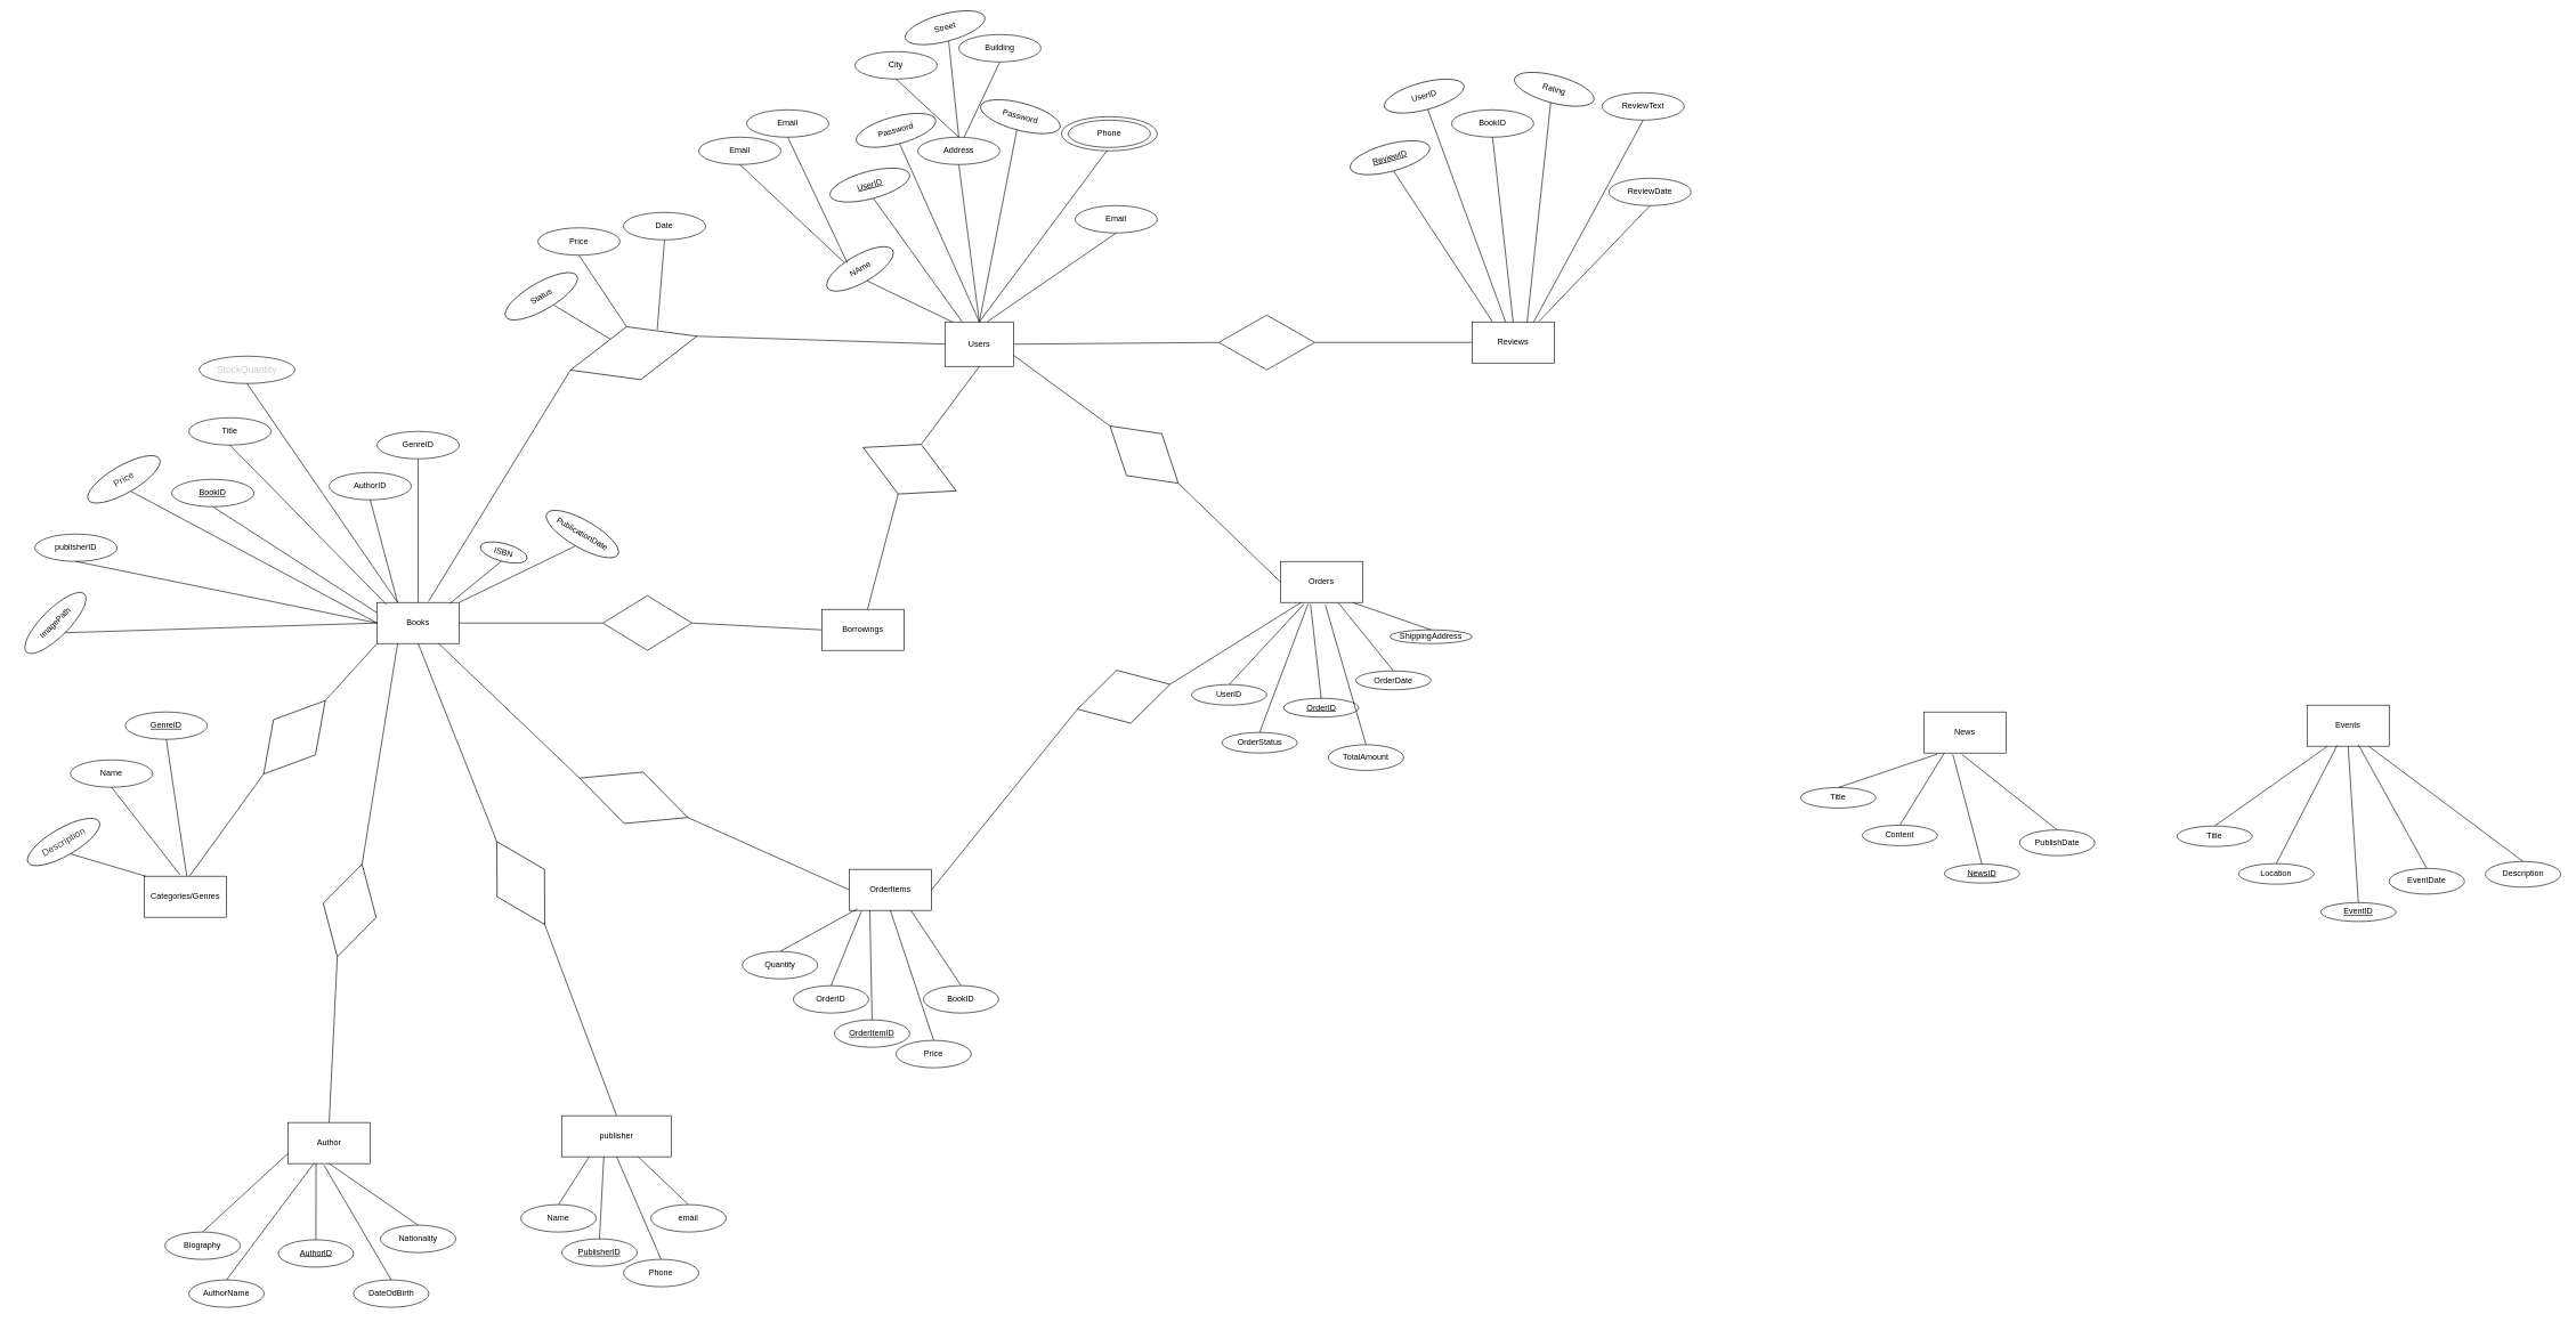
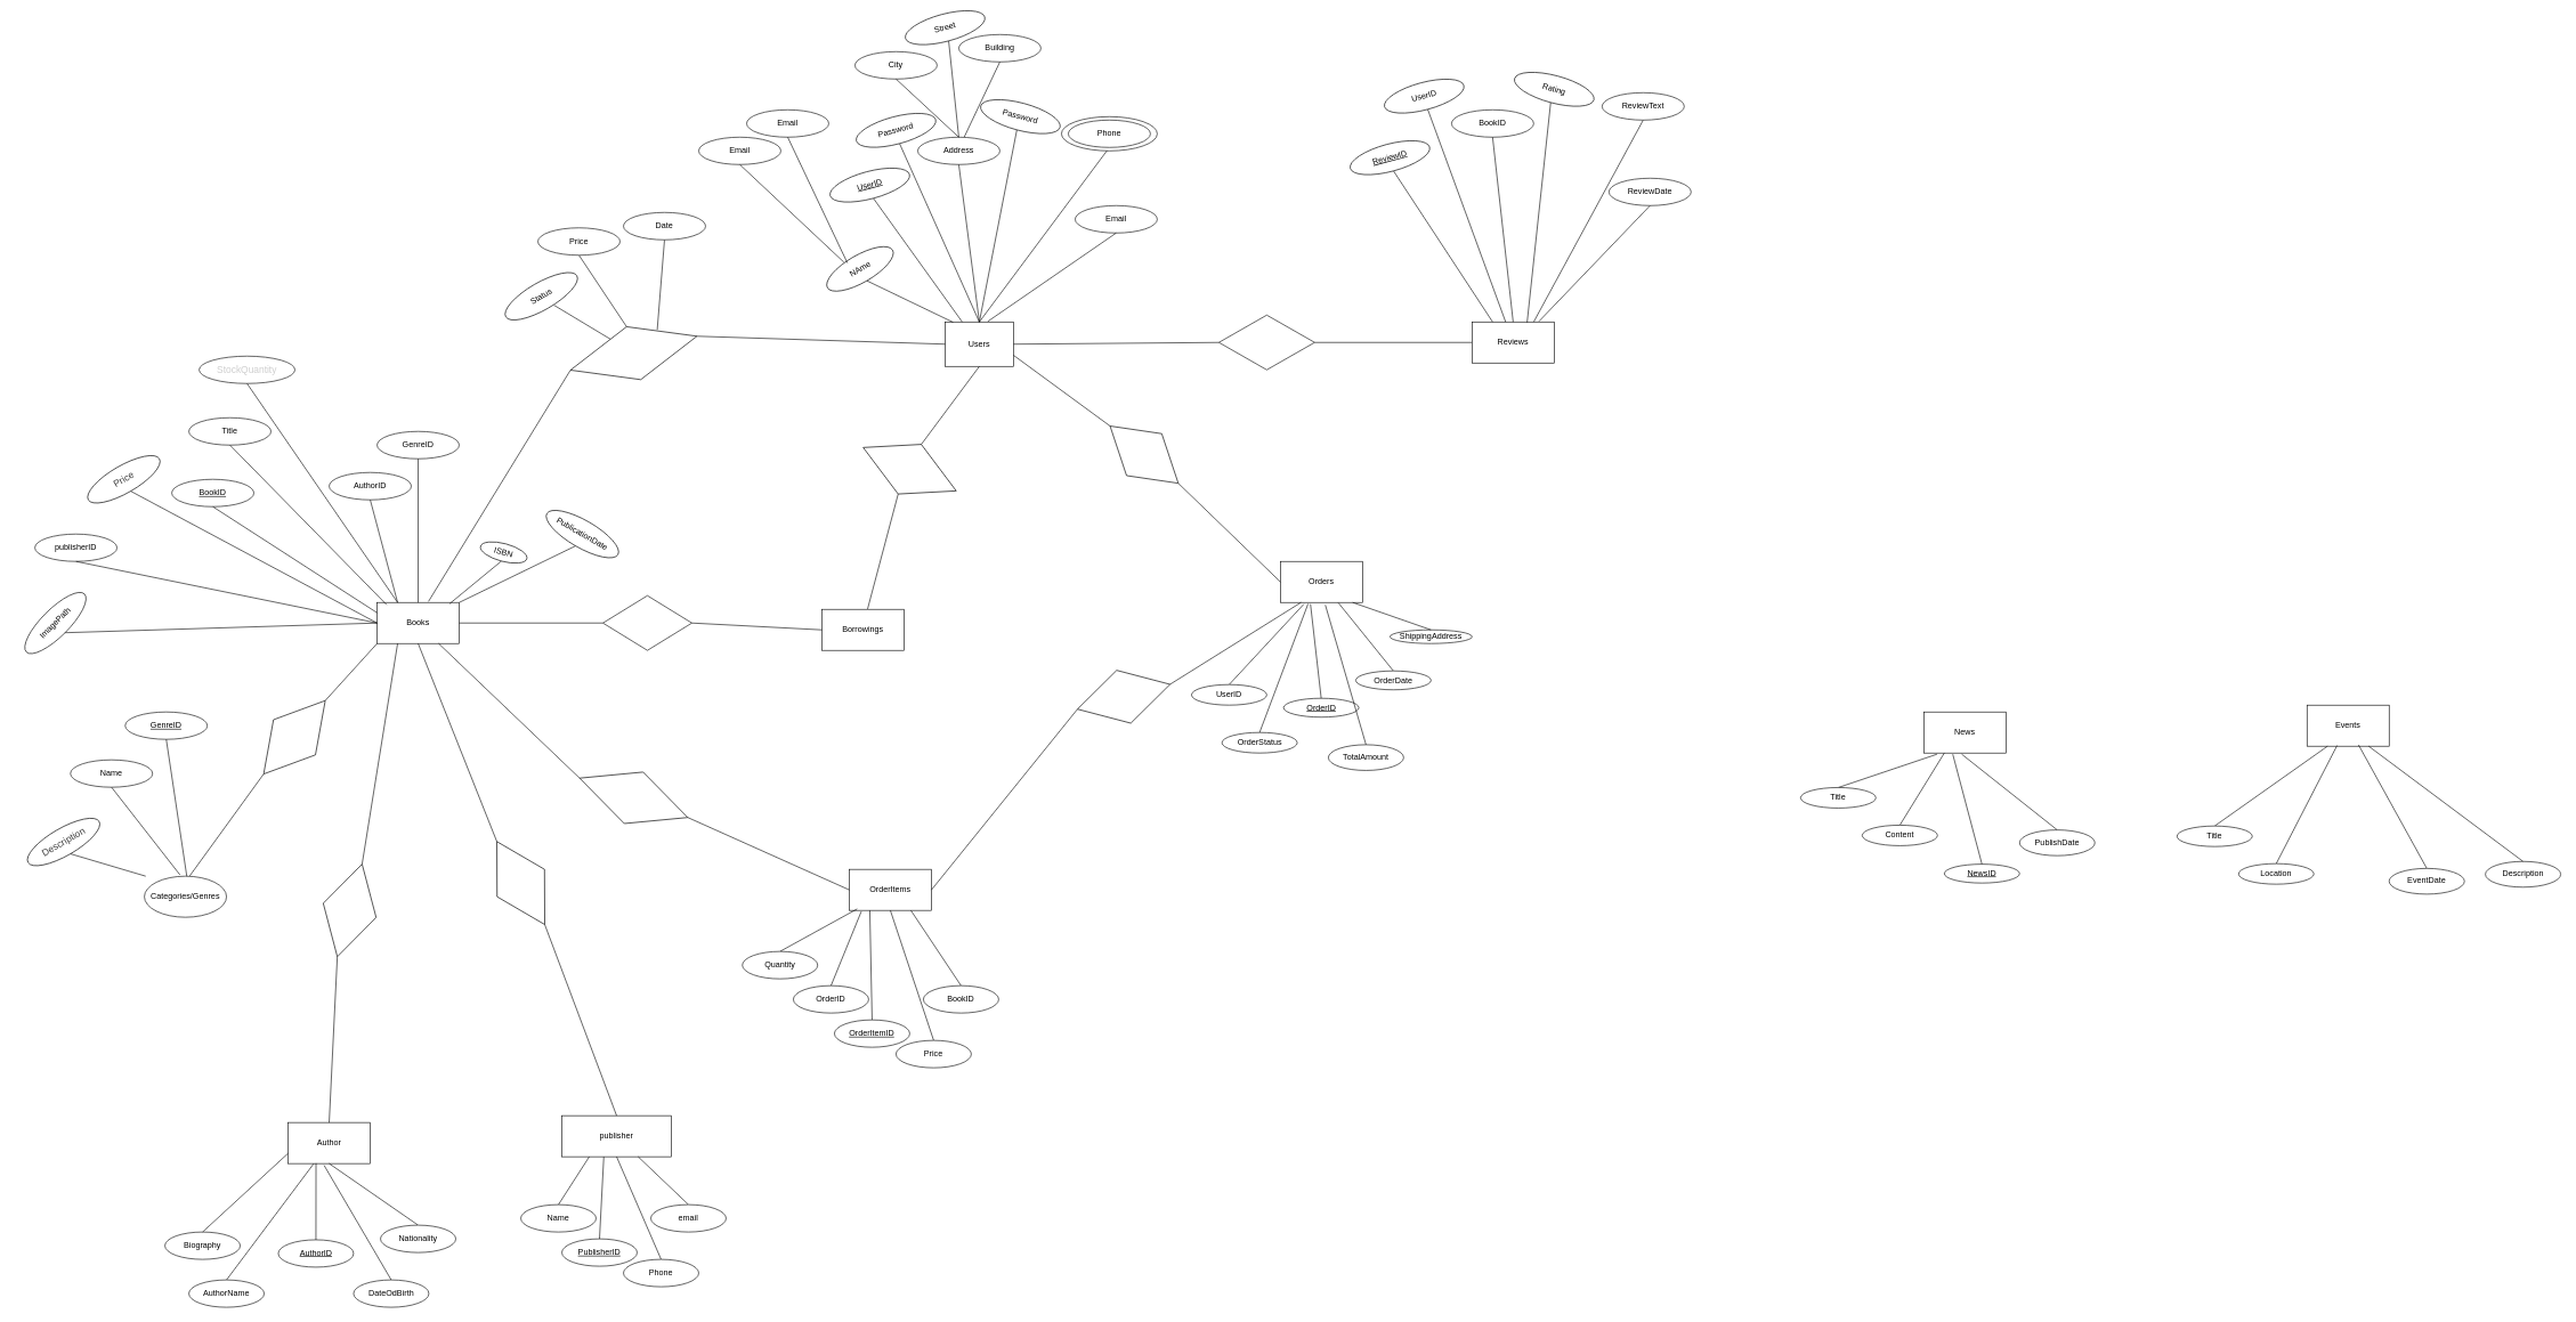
- <mxCell id="162" value="" style="endArrow=none;html=1;rounded=0;exitX=0.5;exitY=0;exitDx=0;exitDy=0;entryX=0.5;entryY=1;entryDx=0;entryDy=0;" edge="1" source="161" parent="1" target="5"><mxGeometry width="50" height="50" relative="1" as="geometry"><mxPoint x="3556.97" y="1410.65" as="sourcePoint" /><mxPoint x="3402" y="1158.21" as="targetPoint" /></mxGeometry></mxCell>
- <mxCell id="2" value="Categories/Genres" style="rounded=0;whiteSpace=wrap;html=1;" vertex="1" parent="1"><mxGeometry x="210" y="1280" width="120" height="60" as="geometry" /></mxCell>
+ <mxCell id="2" value="Categories/Genres" style="ellipse;whiteSpace=wrap;html=1;" vertex="1" parent="1"><mxGeometry x="210" y="1280" width="120" height="60" as="geometry" /></mxCell>
- <mxCell id="161" value="&lt;u&gt;EventID&lt;/u&gt;" style="ellipse;whiteSpace=wrap;html=1;" vertex="1" parent="1"><mxGeometry x="3390" y="1318.63" width="110" height="27.58" as="geometry" /></mxCell>
